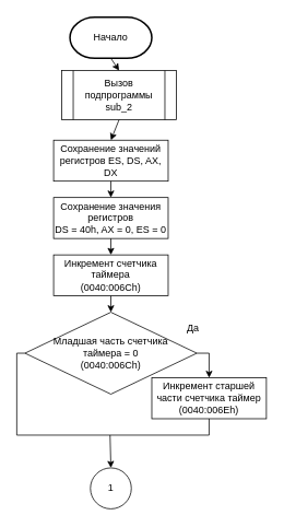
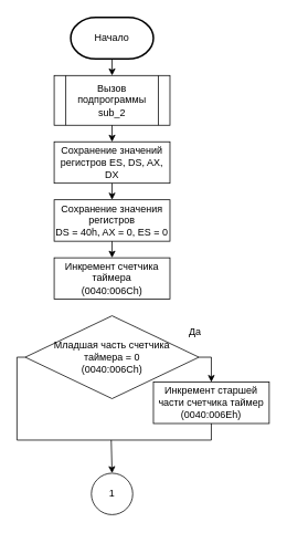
- <mxCell id="16" value="Вызов подпрограммы sub_2" style="shape=process;whiteSpace=wrap;html=1;backgroundOutline=1;" parent="1" vertex="1"><mxGeometry x="75" y="85" width="140" height="60" as="geometry" /></mxCell>
+ <mxCell id="16" value="Вызов подпрограммы sub_2" style="shape=process;whiteSpace=wrap;html=1;backgroundOutline=1;" parent="1" vertex="1"><mxGeometry x="65" y="90" width="140" height="60" as="geometry" /></mxCell>
- <mxCell id="13" value="" style="endArrow=classic;html=1;exitX=0.5;exitY=1;exitDx=0;exitDy=0;entryX=0.5;entryY=0;entryDx=0;entryDy=0;" parent="1" source="5" target="7" edge="1"><mxGeometry width="50" height="50" relative="1" as="geometry"><mxPoint x="120" y="530" as="sourcePoint" /><mxPoint x="170" y="480" as="targetPoint" /></mxGeometry></mxCell>
